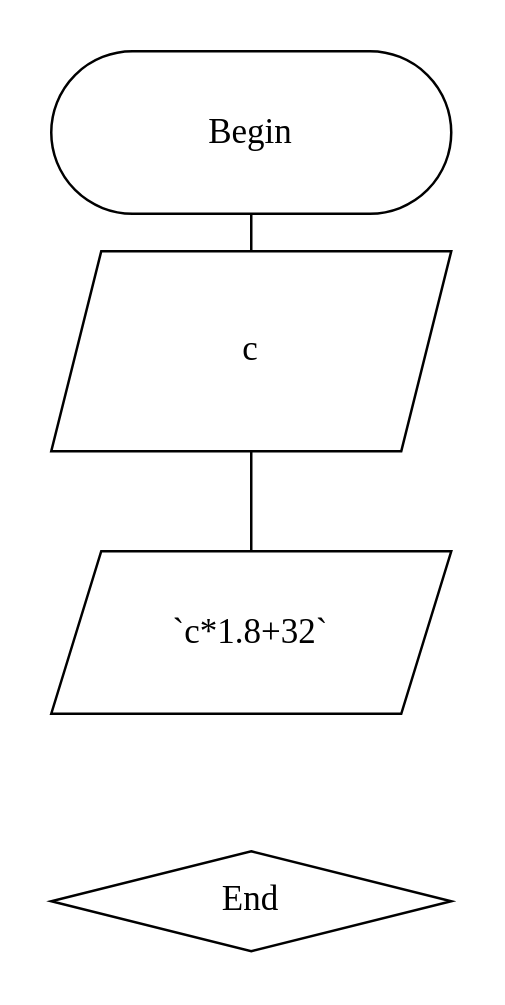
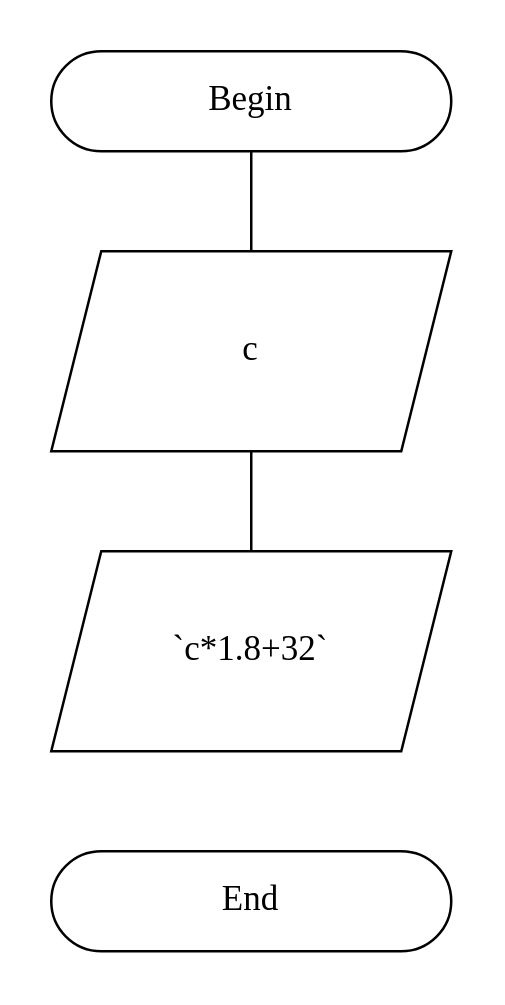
- <mxCell id="3" value="&lt;font style=&quot;font-size: 14px&quot; face=&quot;Times New Roman&quot;&gt;Begin&lt;/font&gt;" style="rounded=1;whiteSpace=wrap;html=1;arcSize=50;" vertex="1" parent="1"><mxGeometry x="20" y="20" width="160" height="65" as="geometry" /></mxCell>
+ <mxCell id="3" value="&lt;font style=&quot;font-size: 14px&quot; face=&quot;Times New Roman&quot;&gt;Begin&lt;/font&gt;" style="rounded=1;whiteSpace=wrap;html=1;arcSize=50;" vertex="1" parent="1"><mxGeometry x="20" y="20" width="160" height="40" as="geometry" /></mxCell>
- <mxCell id="6" value="&lt;font face=&quot;Times New Roman&quot;&gt;&lt;span style=&quot;font-size: 14px&quot;&gt;`c*1.8+32`&lt;br&gt;&lt;/span&gt;&lt;/font&gt;" style="shape=parallelogram;perimeter=parallelogramPerimeter;whiteSpace=wrap;html=1;fixedSize=1;" vertex="1" parent="1"><mxGeometry x="20" y="220" width="160" height="65" as="geometry" /></mxCell>
+ <mxCell id="6" value="&lt;font face=&quot;Times New Roman&quot;&gt;&lt;span style=&quot;font-size: 14px&quot;&gt;`c*1.8+32`&lt;br&gt;&lt;/span&gt;&lt;/font&gt;" style="shape=parallelogram;perimeter=parallelogramPerimeter;whiteSpace=wrap;html=1;fixedSize=1;" vertex="1" parent="1"><mxGeometry x="20" y="220" width="160" height="80" as="geometry" /></mxCell>
- <mxCell id="7" value="&lt;font style=&quot;font-size: 14px&quot; face=&quot;Times New Roman&quot;&gt;End&lt;br&gt;&lt;/font&gt;" style="rhombus;whiteSpace=wrap;html=1;arcSize=50;" vertex="1" parent="1"><mxGeometry x="20" y="340" width="160" height="40" as="geometry" /></mxCell>
+ <mxCell id="7" value="&lt;font style=&quot;font-size: 14px&quot; face=&quot;Times New Roman&quot;&gt;End&lt;br&gt;&lt;/font&gt;" style="rounded=1;whiteSpace=wrap;html=1;arcSize=50;" vertex="1" parent="1"><mxGeometry x="20" y="340" width="160" height="40" as="geometry" /></mxCell>
